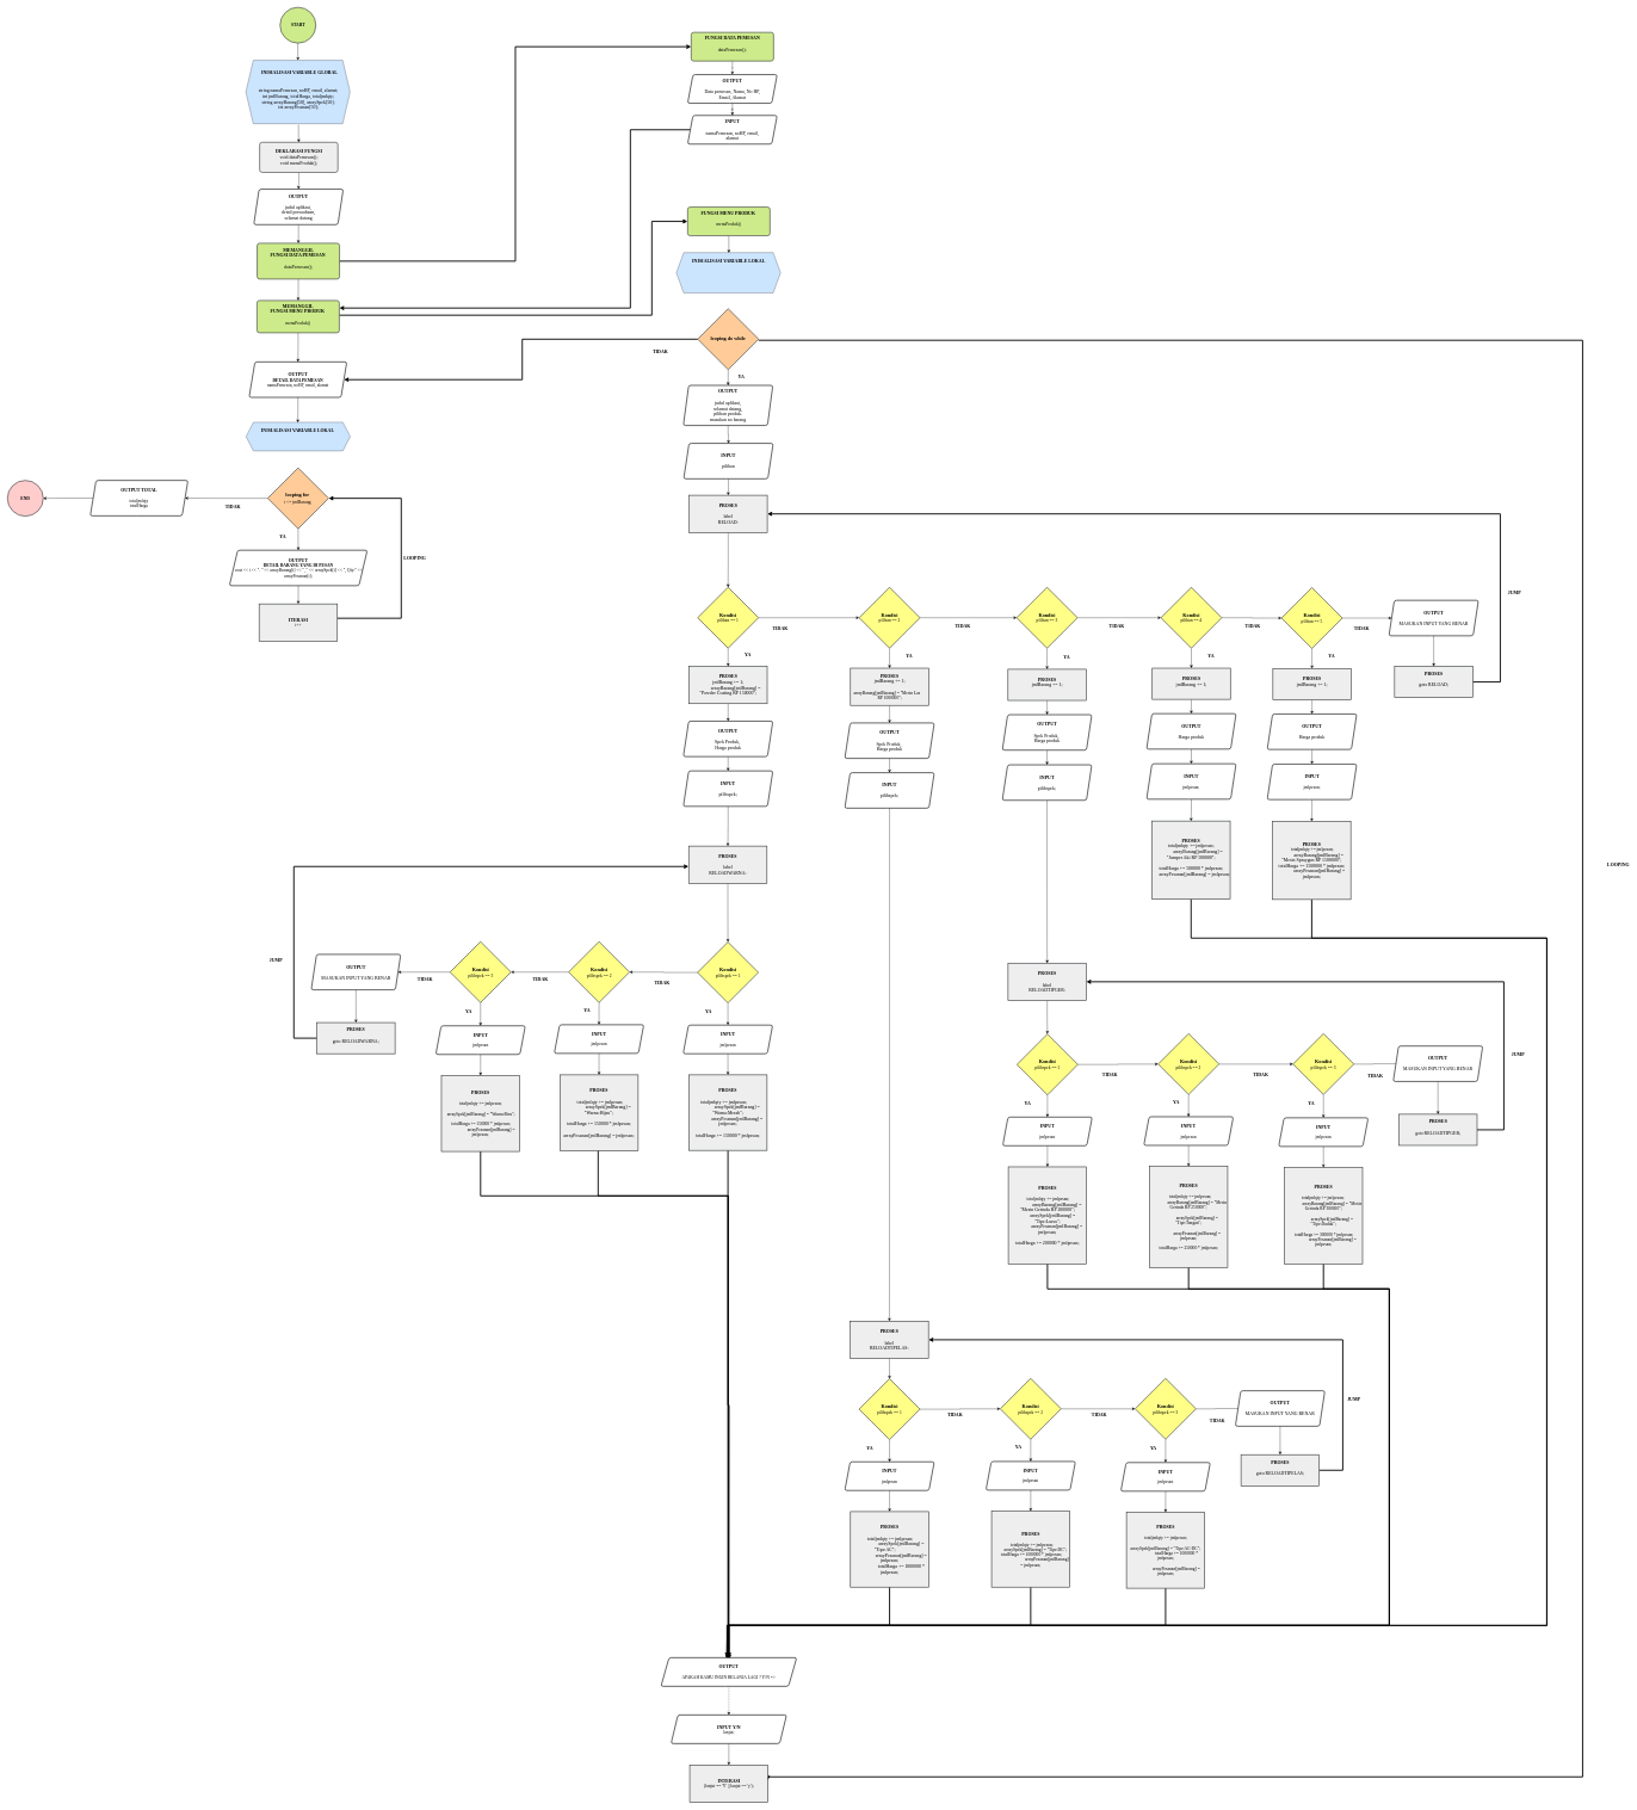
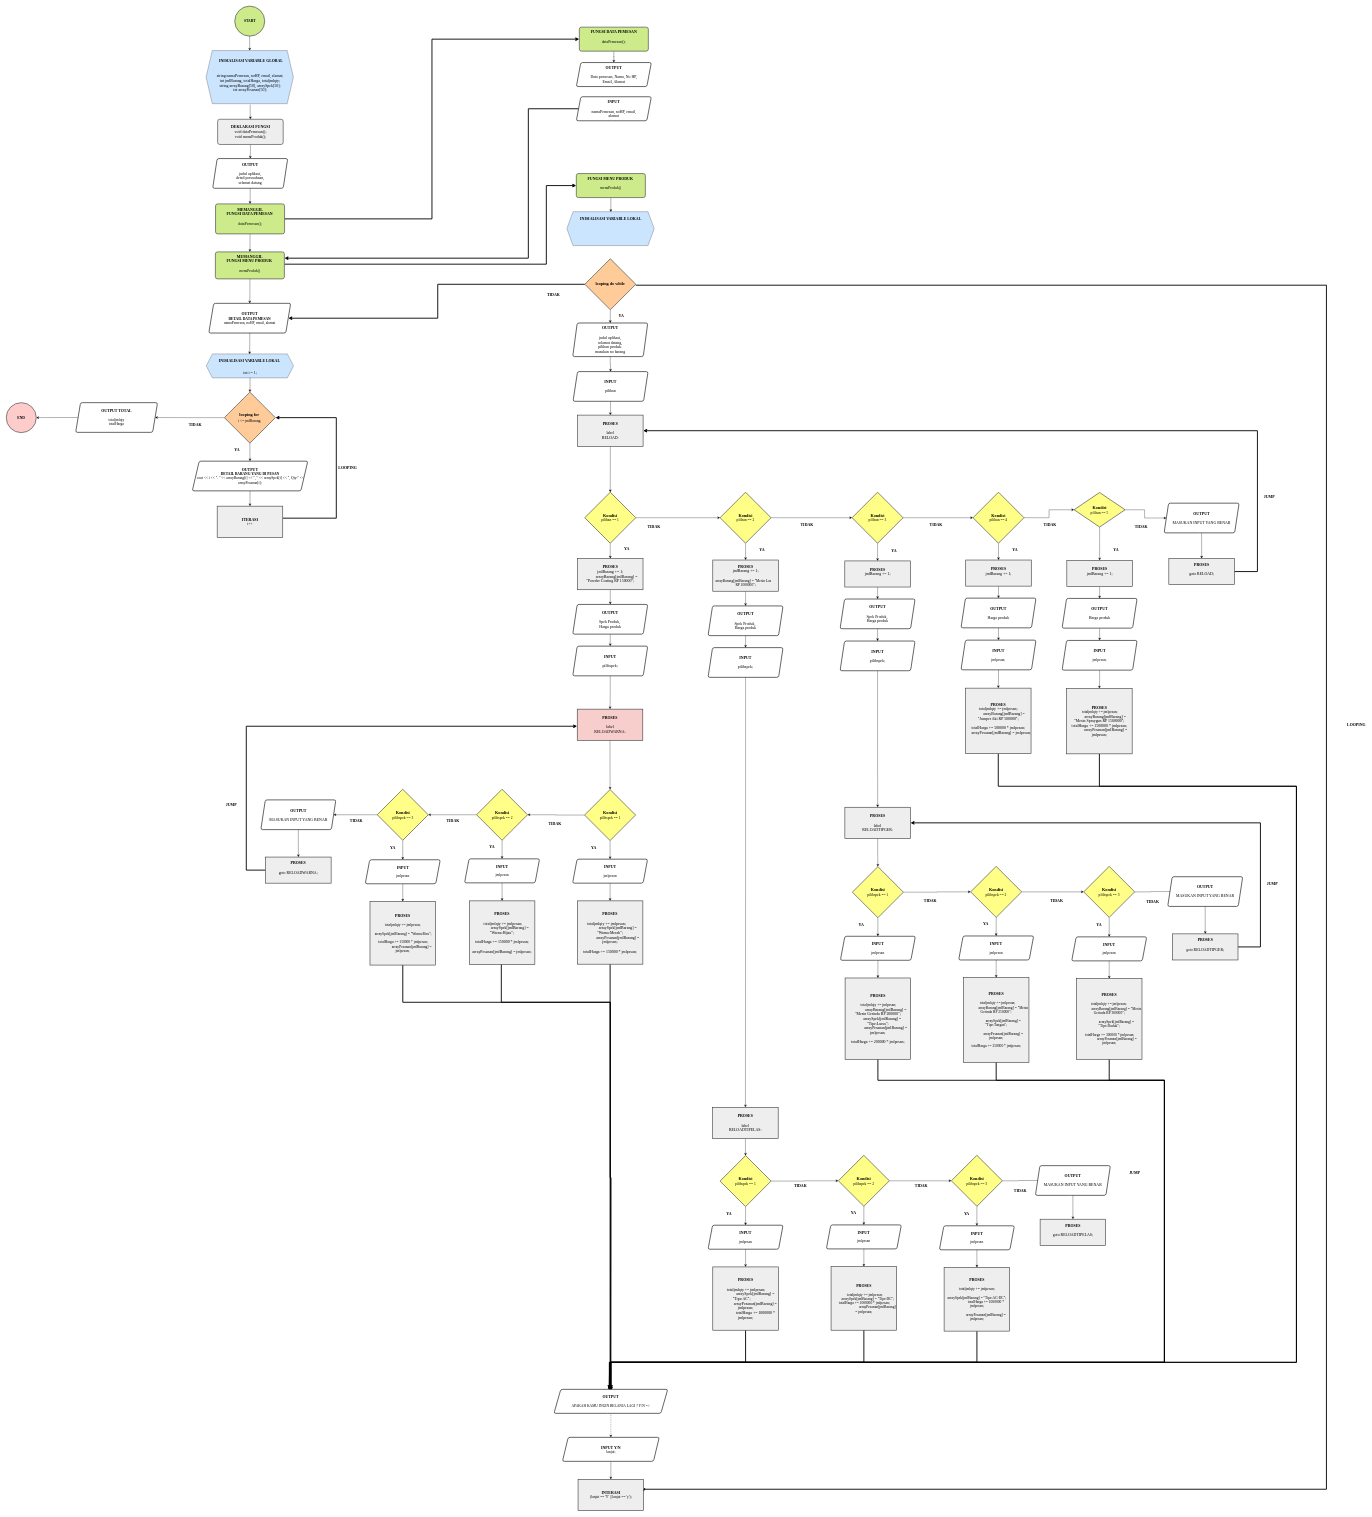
- <mxCell id="19" value="" style="edgeStyle=orthogonalEdgeStyle;rounded=0;orthogonalLoop=1;jettySize=auto;html=1;" edge="1" parent="1" source="20" target="15"><mxGeometry relative="1" as="geometry" /></mxCell>
+ <mxCell id="230" value="&lt;div style=&quot;font-size: 13px;&quot;&gt;&lt;div&gt;&lt;span style=&quot;font-weight: 400;&quot;&gt;int i = 1;&lt;/span&gt;&lt;/div&gt;&lt;/div&gt;" style="text;html=1;strokeColor=none;fillColor=none;align=center;verticalAlign=middle;whiteSpace=wrap;rounded=0;fontStyle=1;fontFamily=Lucida Console;" vertex="1" parent="1"><mxGeometry x="707.5" y="1227.5" width="250" height="30" as="geometry" /></mxCell>
+ <mxCell id="229" style="edgeStyle=orthogonalEdgeStyle;rounded=0;orthogonalLoop=1;jettySize=auto;html=1;entryX=0.5;entryY=0;entryDx=0;entryDy=0;entryPerimeter=0;" edge="1" parent="1" source="230" target="208"><mxGeometry relative="1" as="geometry" /></mxCell>
- <mxCell id="81" value="&lt;font face=&quot;Lucida Console&quot;&gt;&lt;b style=&quot;font-size: 14px;&quot;&gt;Kondisi&lt;/b&gt;&lt;br&gt;pilihan == 5&lt;br&gt;&lt;/font&gt;" style="strokeWidth=2;html=1;shape=mxgraph.flowchart.decision;whiteSpace=wrap;fillColor=#ffff88;strokeColor=#36393d;" vertex="1" parent="1"><mxGeometry x="3579" y="1641" width="170" height="170" as="geometry" /></mxCell>
+ <mxCell id="81" value="&lt;font face=&quot;Lucida Console&quot;&gt;&lt;b style=&quot;font-size: 14px;&quot;&gt;Kondisi&lt;/b&gt;&lt;br&gt;pilihan == 5&lt;br&gt;&lt;/font&gt;" style="strokeWidth=2;html=1;shape=mxgraph.flowchart.decision;whiteSpace=wrap;fillColor=#ffff88;strokeColor=#36393d;" vertex="1" parent="1"><mxGeometry x="3579" y="1641" width="170" height="115" as="geometry" /></mxCell>
- <mxCell id="102" value="&lt;font style=&quot;font-size: 13px;&quot; face=&quot;Lucida Console&quot;&gt;&lt;b style=&quot;&quot;&gt;PROSES&lt;/b&gt;&lt;br&gt;&lt;div style=&quot;&quot;&gt;&lt;br&gt;&lt;/div&gt;&lt;div style=&quot;&quot;&gt;label&lt;/div&gt;&lt;div style=&quot;&quot;&gt;RELOADWARNA:&lt;/div&gt;&lt;/font&gt;" style="rounded=1;whiteSpace=wrap;html=1;absoluteArcSize=1;arcSize=0;strokeWidth=2;fillColor=#eeeeee;strokeColor=#36393d;" vertex="1" parent="1"><mxGeometry x="1923" y="2363" width="218.5" height="104" as="geometry" /></mxCell>
+ <mxCell id="102" value="&lt;font style=&quot;font-size: 13px;&quot; face=&quot;Lucida Console&quot;&gt;&lt;b style=&quot;&quot;&gt;PROSES&lt;/b&gt;&lt;br&gt;&lt;div style=&quot;&quot;&gt;&lt;br&gt;&lt;/div&gt;&lt;div style=&quot;&quot;&gt;label&lt;/div&gt;&lt;div style=&quot;&quot;&gt;RELOADWARNA:&lt;/div&gt;&lt;/font&gt;" style="rounded=1;whiteSpace=wrap;html=1;absoluteArcSize=1;arcSize=0;strokeWidth=2;fillColor=#f8cecc;strokeColor=#36393d;" vertex="1" parent="1"><mxGeometry x="1923" y="2363" width="218.5" height="104" as="geometry" /></mxCell>
- <mxCell id="160" style="edgeStyle=orthogonalEdgeStyle;rounded=0;orthogonalLoop=1;jettySize=auto;html=1;entryX=1;entryY=0.5;entryDx=0;entryDy=0;strokeWidth=3;" edge="1" parent="1" source="161" target="134"><mxGeometry relative="1" as="geometry"><Array as="points"><mxPoint x="3750" y="4107" /><mxPoint x="3750" y="3742" /></Array></mxGeometry></mxCell>
